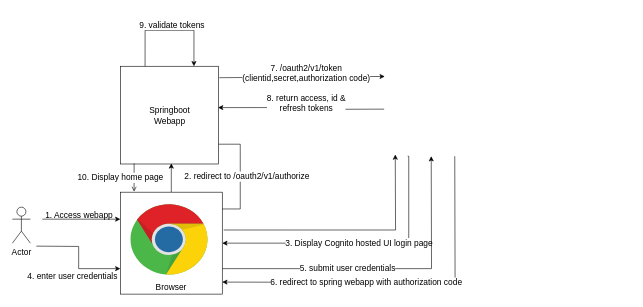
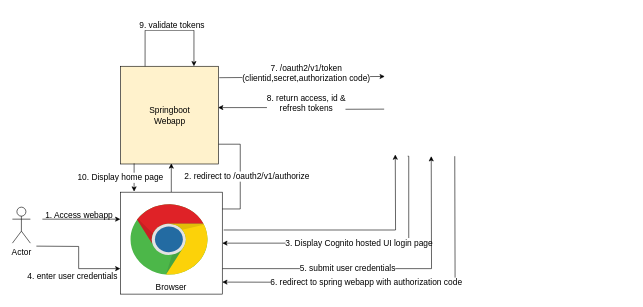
- <mxCell id="6" value="Springboot &lt;br&gt;Webapp" style="whiteSpace=wrap;html=1;aspect=fixed;labelBackgroundColor=none;fontSize=14;" parent="1" vertex="1"><mxGeometry x="200.5" y="110" width="163" height="163" as="geometry" /></mxCell>
+ <mxCell id="6" value="Springboot &lt;br&gt;Webapp" style="whiteSpace=wrap;html=1;aspect=fixed;labelBackgroundColor=none;fontSize=14;fillColor=#fff2cc;" parent="1" vertex="1"><mxGeometry x="200.5" y="110" width="163" height="163" as="geometry" /></mxCell>
- <mxCell id="24" value="" style="endArrow=open;html=1;rounded=0;exitX=0.138;exitY=0.994;exitDx=0;exitDy=0;exitPerimeter=0;entryX=0.135;entryY=-0.006;entryDx=0;entryDy=0;entryPerimeter=0;fontSize=14;" parent="1" source="6" target="18" edge="1"><mxGeometry relative="1" as="geometry"><mxPoint x="50" y="280" as="sourcePoint" /><mxPoint x="150" y="280" as="targetPoint" /></mxGeometry></mxCell>
+ <mxCell id="24" value="" style="endArrow=classic;html=1;rounded=0;exitX=0.138;exitY=0.994;exitDx=0;exitDy=0;exitPerimeter=0;entryX=0.135;entryY=-0.006;entryDx=0;entryDy=0;entryPerimeter=0;fontSize=14;" parent="1" source="6" target="18" edge="1"><mxGeometry relative="1" as="geometry"><mxPoint x="50" y="280" as="sourcePoint" /><mxPoint x="150" y="280" as="targetPoint" /></mxGeometry></mxCell>
